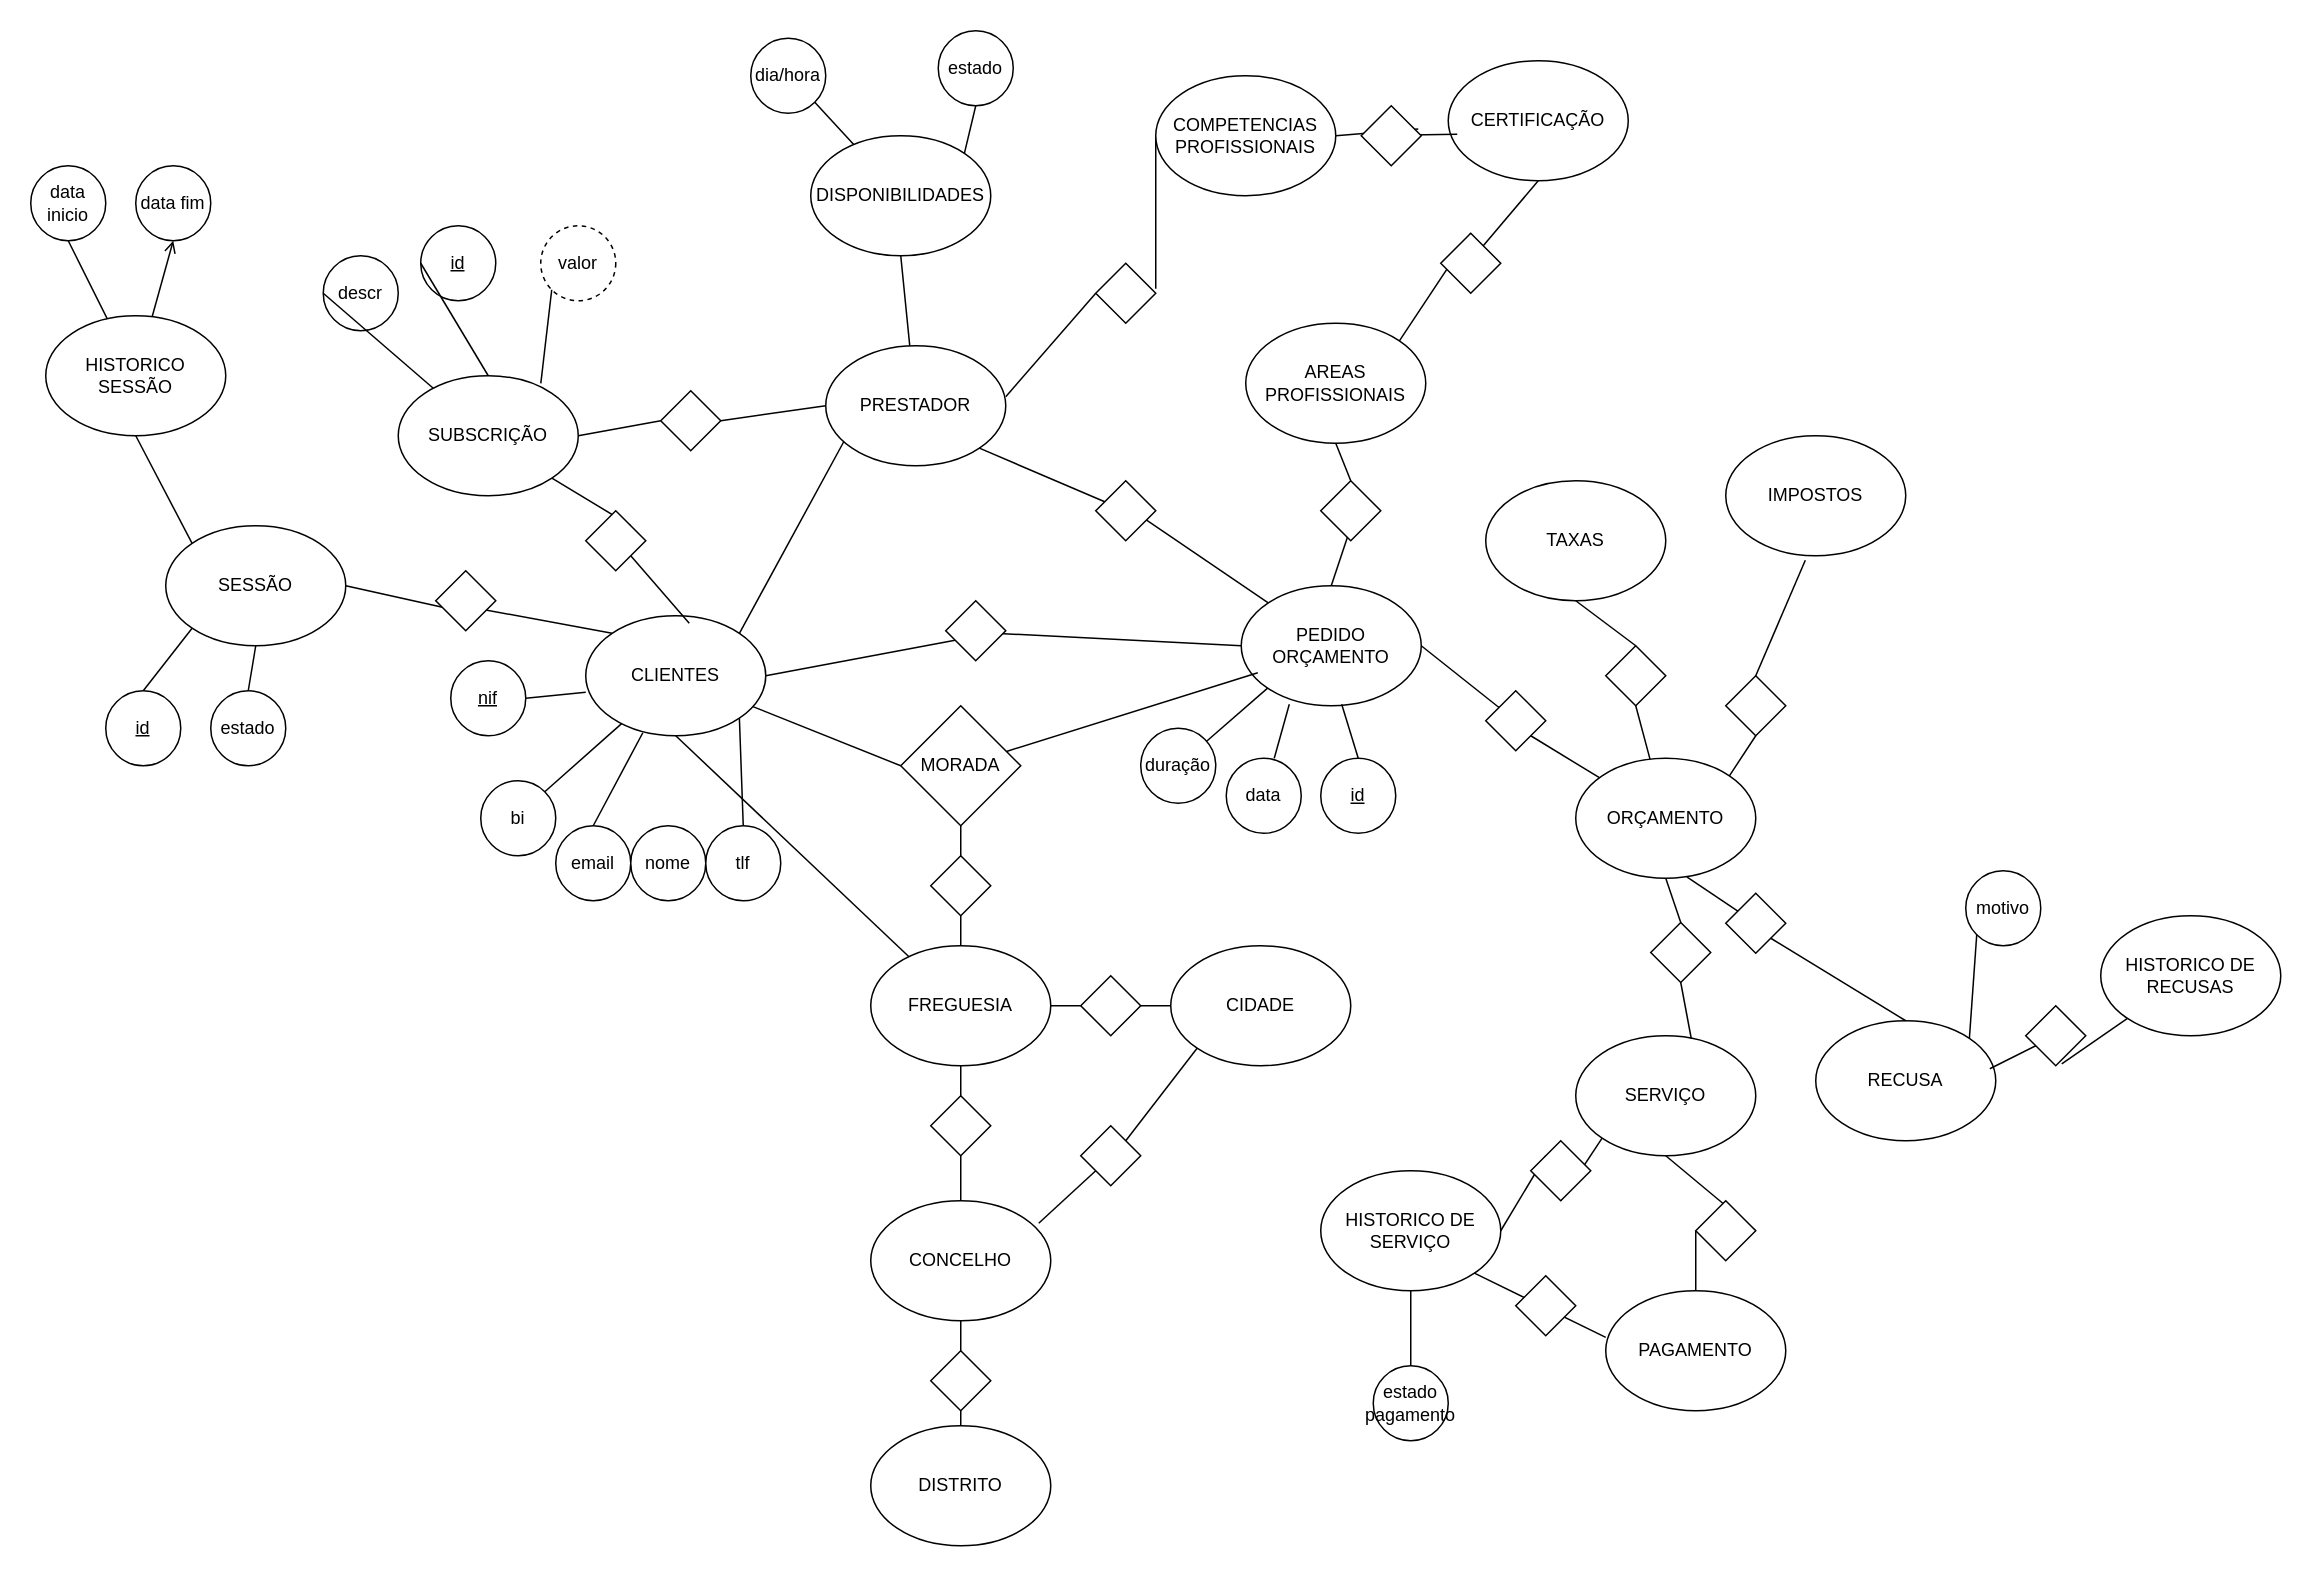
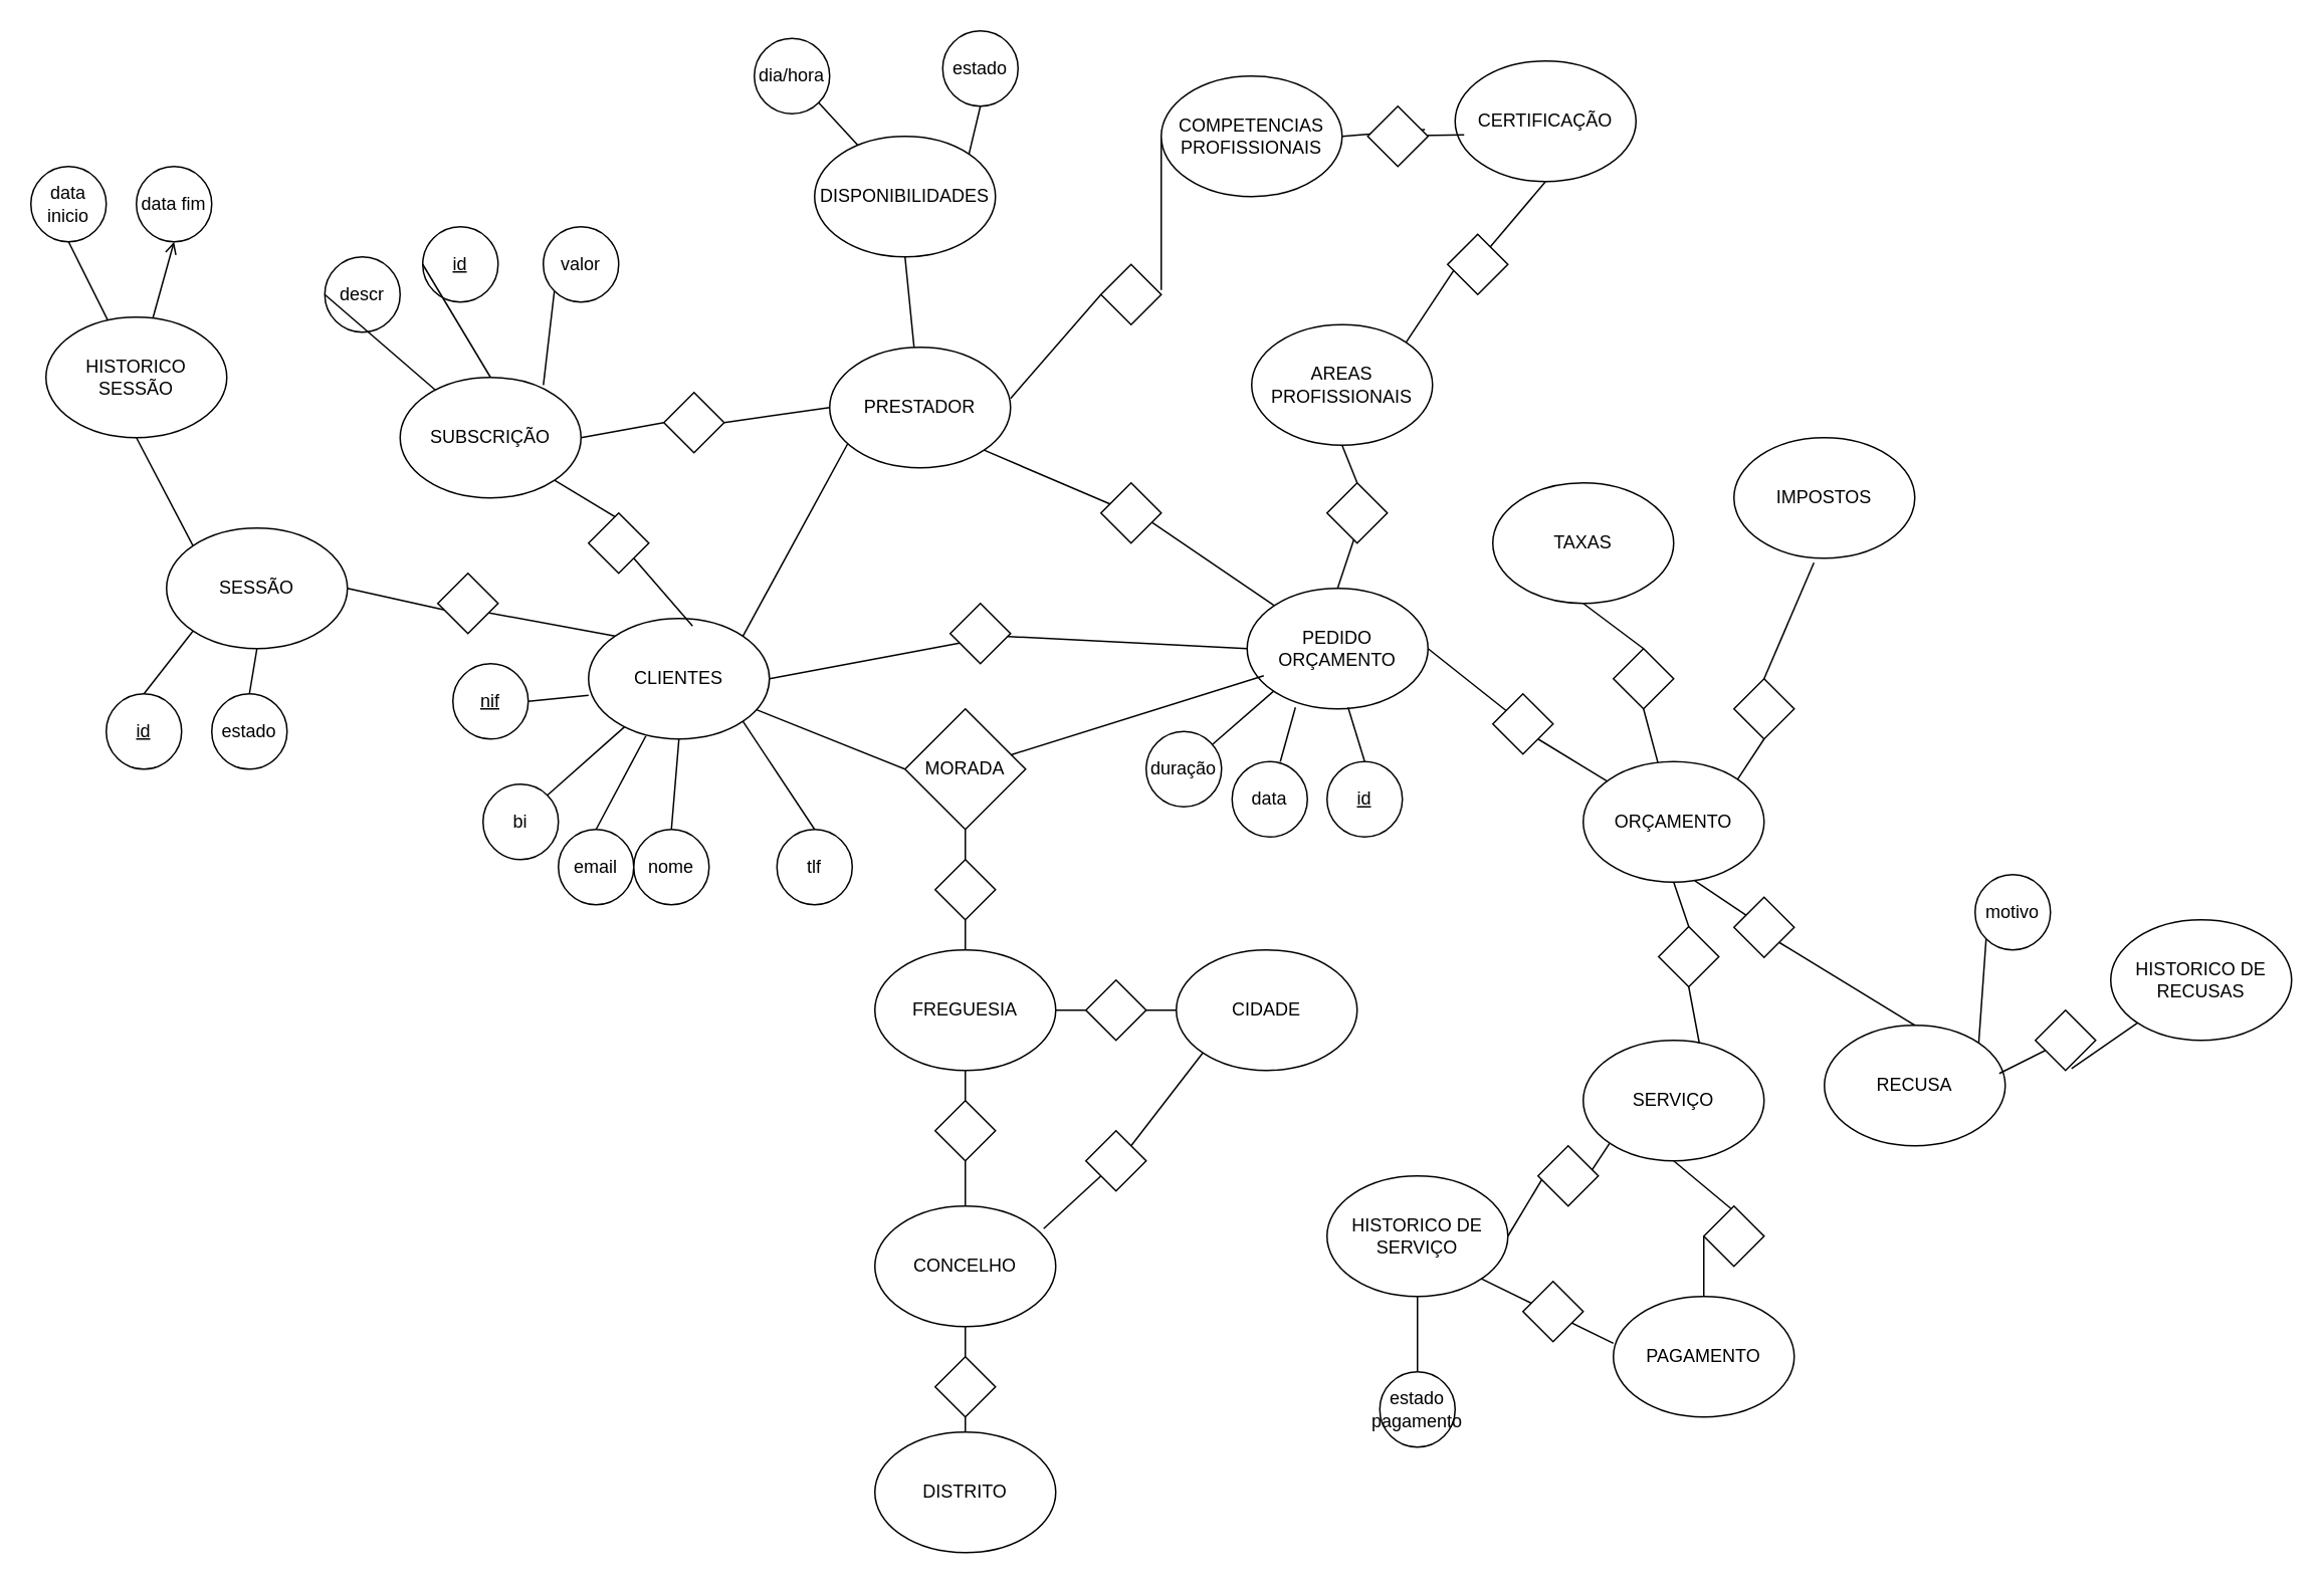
- <mxCell id="51" value="valor" style="ellipse;whiteSpace=wrap;html=1;dashed=1;" vertex="1" parent="1"><mxGeometry x="360" y="150" width="50" height="50" as="geometry" /></mxCell>
+ <mxCell id="51" value="valor" style="ellipse;whiteSpace=wrap;html=1;" vertex="1" parent="1"><mxGeometry x="360" y="150" width="50" height="50" as="geometry" /></mxCell>
- <mxCell id="8" value="" style="endArrow=none;html=1;rounded=0;exitX=0.5;exitY=1;exitDx=0;exitDy=0;" edge="1" parent="1" source="2" target="16"><mxGeometry width="50" height="50" relative="1" as="geometry"><mxPoint x="430" y="480" as="sourcePoint" /><mxPoint x="480" y="430" as="targetPoint" /></mxGeometry></mxCell>
+ <mxCell id="8" value="" style="endArrow=none;html=1;rounded=0;entryX=0.5;entryY=0;entryDx=0;entryDy=0;exitX=0.5;exitY=1;exitDx=0;exitDy=0;" edge="1" parent="1" source="2" target="5"><mxGeometry width="50" height="50" relative="1" as="geometry"><mxPoint x="430" y="480" as="sourcePoint" /><mxPoint x="480" y="430" as="targetPoint" /></mxGeometry></mxCell>
- <mxCell id="11" value="tlf" style="ellipse;whiteSpace=wrap;html=1;" vertex="1" parent="1"><mxGeometry x="470" y="550" width="50" height="50" as="geometry" /></mxCell>
+ <mxCell id="11" value="tlf" style="ellipse;whiteSpace=wrap;html=1;" vertex="1" parent="1"><mxGeometry x="515" y="550" width="50" height="50" as="geometry" /></mxCell>
